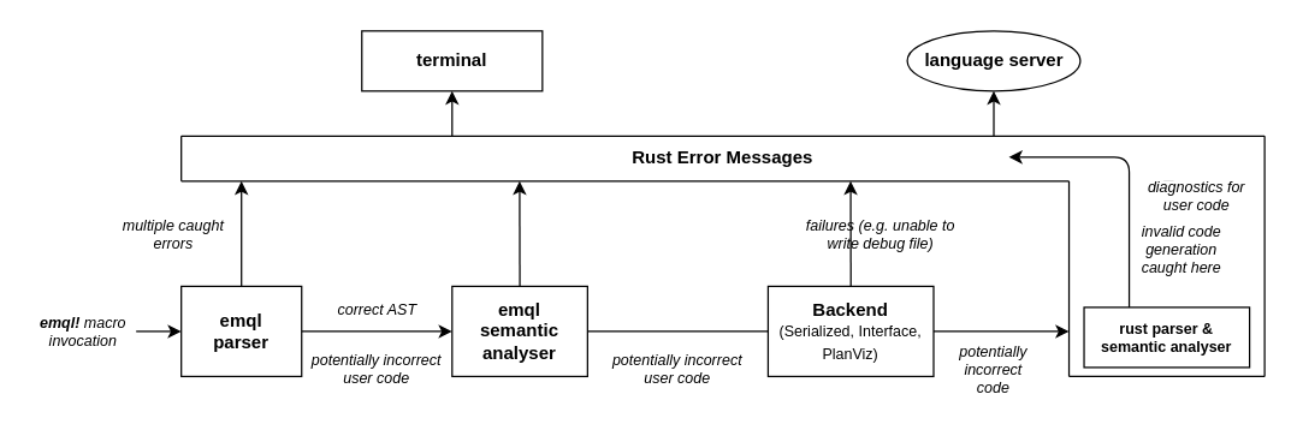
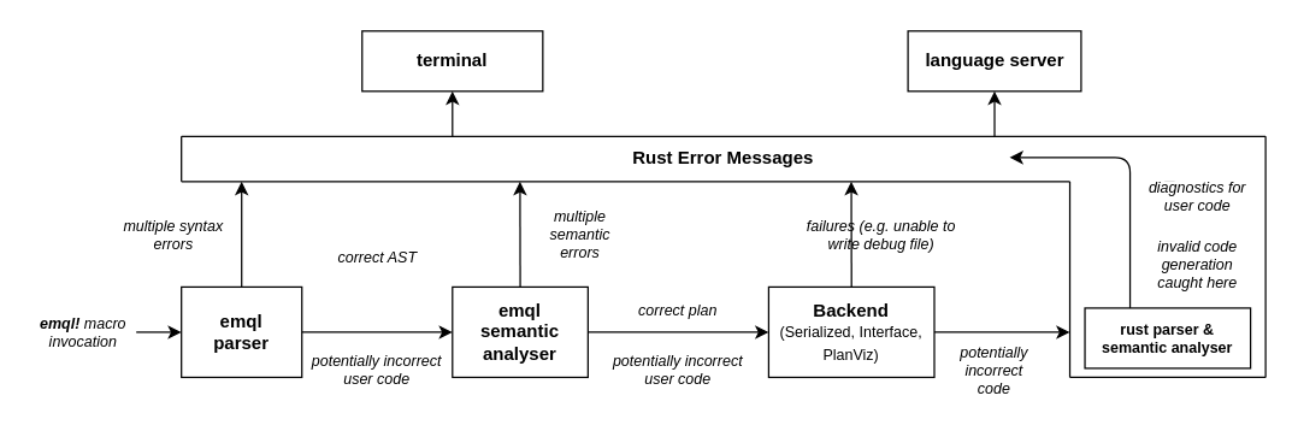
- <mxCell id="26" value="language server" style="ellipse;whiteSpace=wrap;html=1;fontStyle=1;strokeColor=#000000;" vertex="1" parent="1"><mxGeometry x="602.5" y="20" width="115" height="40" as="geometry" /></mxCell>
+ <mxCell id="26" value="language server" style="rounded=0;whiteSpace=wrap;html=1;fontStyle=1;strokeColor=#000000;" vertex="1" parent="1"><mxGeometry x="602.5" y="20" width="115" height="40" as="geometry" /></mxCell>
- <mxCell id="17" value="multiple caught errors" style="text;html=1;strokeColor=none;fillColor=none;align=center;verticalAlign=middle;whiteSpace=wrap;rounded=0;fontSize=10;fontStyle=2" vertex="1" parent="1"><mxGeometry x="80" y="140" width="70" height="30" as="geometry" /></mxCell>
+ <mxCell id="17" value="multiple syntax errors" style="text;html=1;strokeColor=none;fillColor=none;align=center;verticalAlign=middle;whiteSpace=wrap;rounded=0;fontSize=10;fontStyle=2" vertex="1" parent="1"><mxGeometry x="80" y="140" width="70" height="30" as="geometry" /></mxCell>
+ <mxCell id="18" value="multiple semantic errors" style="text;html=1;strokeColor=none;fillColor=none;align=center;verticalAlign=middle;whiteSpace=wrap;rounded=0;fontSize=10;fontStyle=2" vertex="1" parent="1"><mxGeometry x="350" y="140" width="70" height="30" as="geometry" /></mxCell>
- <mxCell id="21" value="invalid code&lt;br&gt;generation &lt;br&gt;caught here" style="text;html=1;strokeColor=none;fillColor=none;align=center;verticalAlign=middle;whiteSpace=wrap;rounded=0;fontSize=10;fontStyle=2" vertex="1" parent="1"><mxGeometry x="750" y="150" width="70" height="30" as="geometry" /></mxCell>
+ <mxCell id="21" value="invalid code&lt;br&gt;generation &lt;br&gt;caught here" style="text;html=1;strokeColor=none;fillColor=none;align=center;verticalAlign=middle;whiteSpace=wrap;rounded=0;fontSize=10;fontStyle=2" vertex="1" parent="1"><mxGeometry x="760" y="160" width="70" height="30" as="geometry" /></mxCell>
- <mxCell id="13" value="correct AST" style="text;html=1;strokeColor=none;fillColor=none;align=center;verticalAlign=middle;whiteSpace=wrap;rounded=0;fontSize=10;fontStyle=2" vertex="1" parent="1"><mxGeometry x="212.5" y="190" width="75" height="30" as="geometry" /></mxCell>
+ <mxCell id="13" value="correct AST" style="text;html=1;strokeColor=none;fillColor=none;align=center;verticalAlign=middle;whiteSpace=wrap;rounded=0;fontSize=10;fontStyle=2" vertex="1" parent="1"><mxGeometry x="212.5" y="155" width="75" height="30" as="geometry" /></mxCell>
+ <mxCell id="14" value="correct plan" style="text;html=1;strokeColor=none;fillColor=none;align=center;verticalAlign=middle;whiteSpace=wrap;rounded=0;fontSize=10;fontStyle=2" vertex="1" parent="1"><mxGeometry x="410" y="190" width="80" height="30" as="geometry" /></mxCell>
- <mxCell id="5" style="edgeStyle=none;html=1;exitX=1;exitY=0.5;exitDx=0;exitDy=0;entryX=0;entryY=0.5;entryDx=0;entryDy=0;strokeColor=#000000;endArrow=none;" edge="1" parent="1" source="7" target="10"><mxGeometry relative="1" as="geometry" /></mxCell>
+ <mxCell id="5" style="edgeStyle=none;html=1;exitX=1;exitY=0.5;exitDx=0;exitDy=0;entryX=0;entryY=0.5;entryDx=0;entryDy=0;strokeColor=#000000;" edge="1" parent="1" source="7" target="10"><mxGeometry relative="1" as="geometry" /></mxCell>
